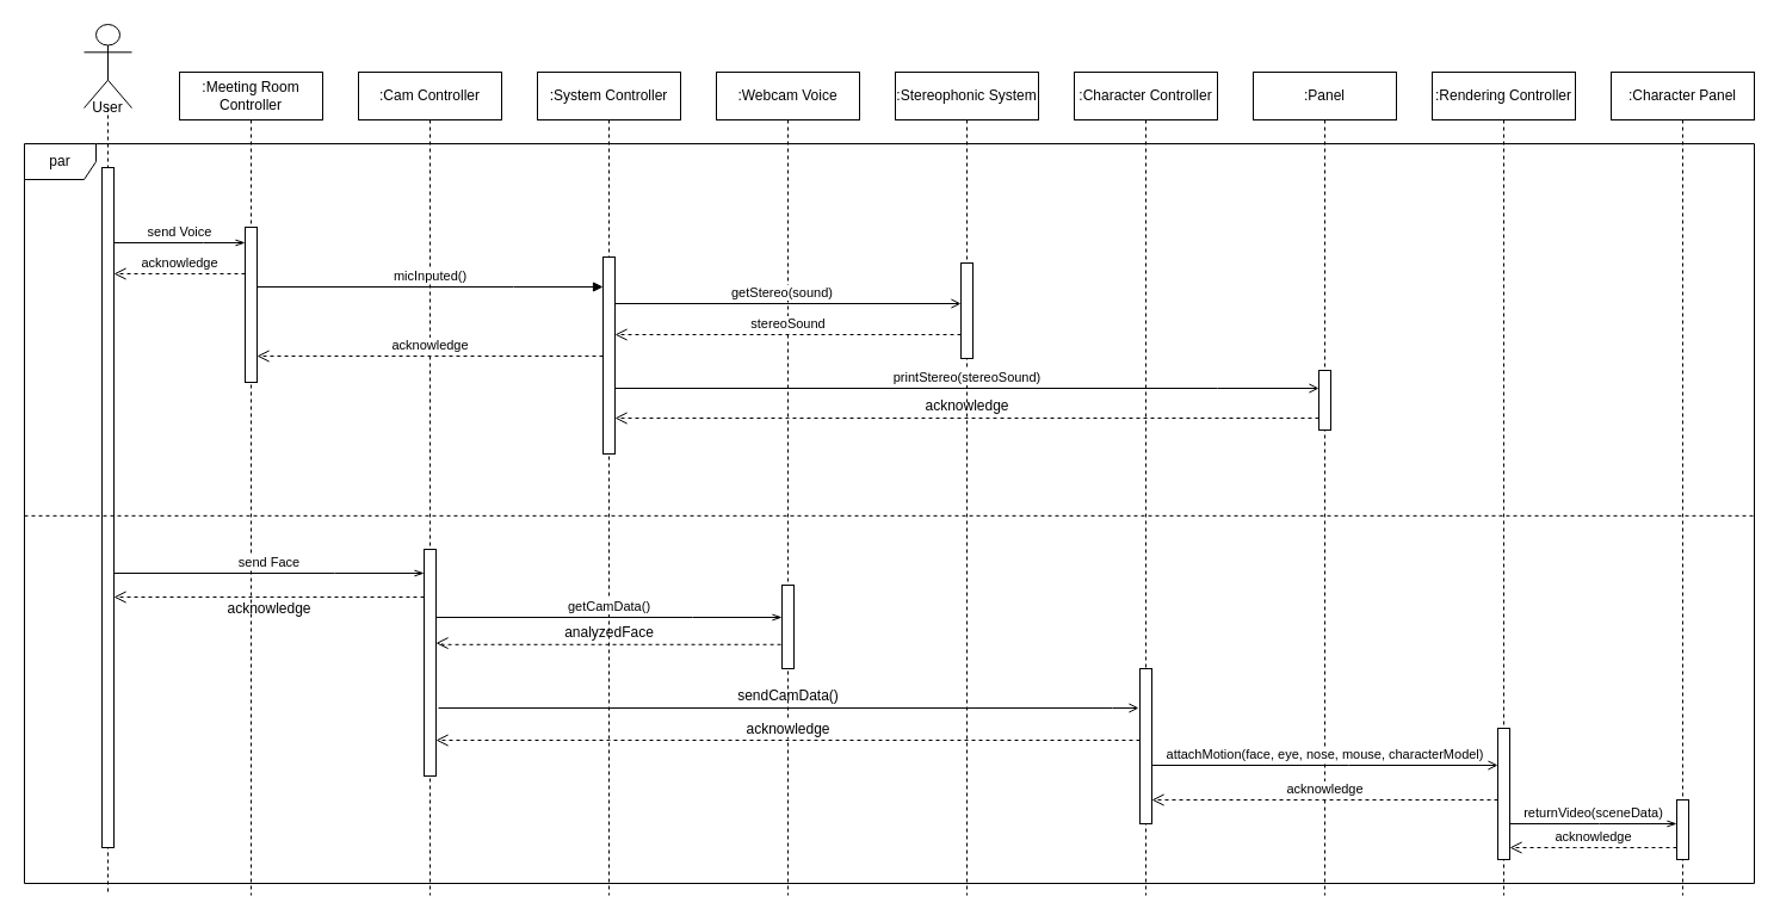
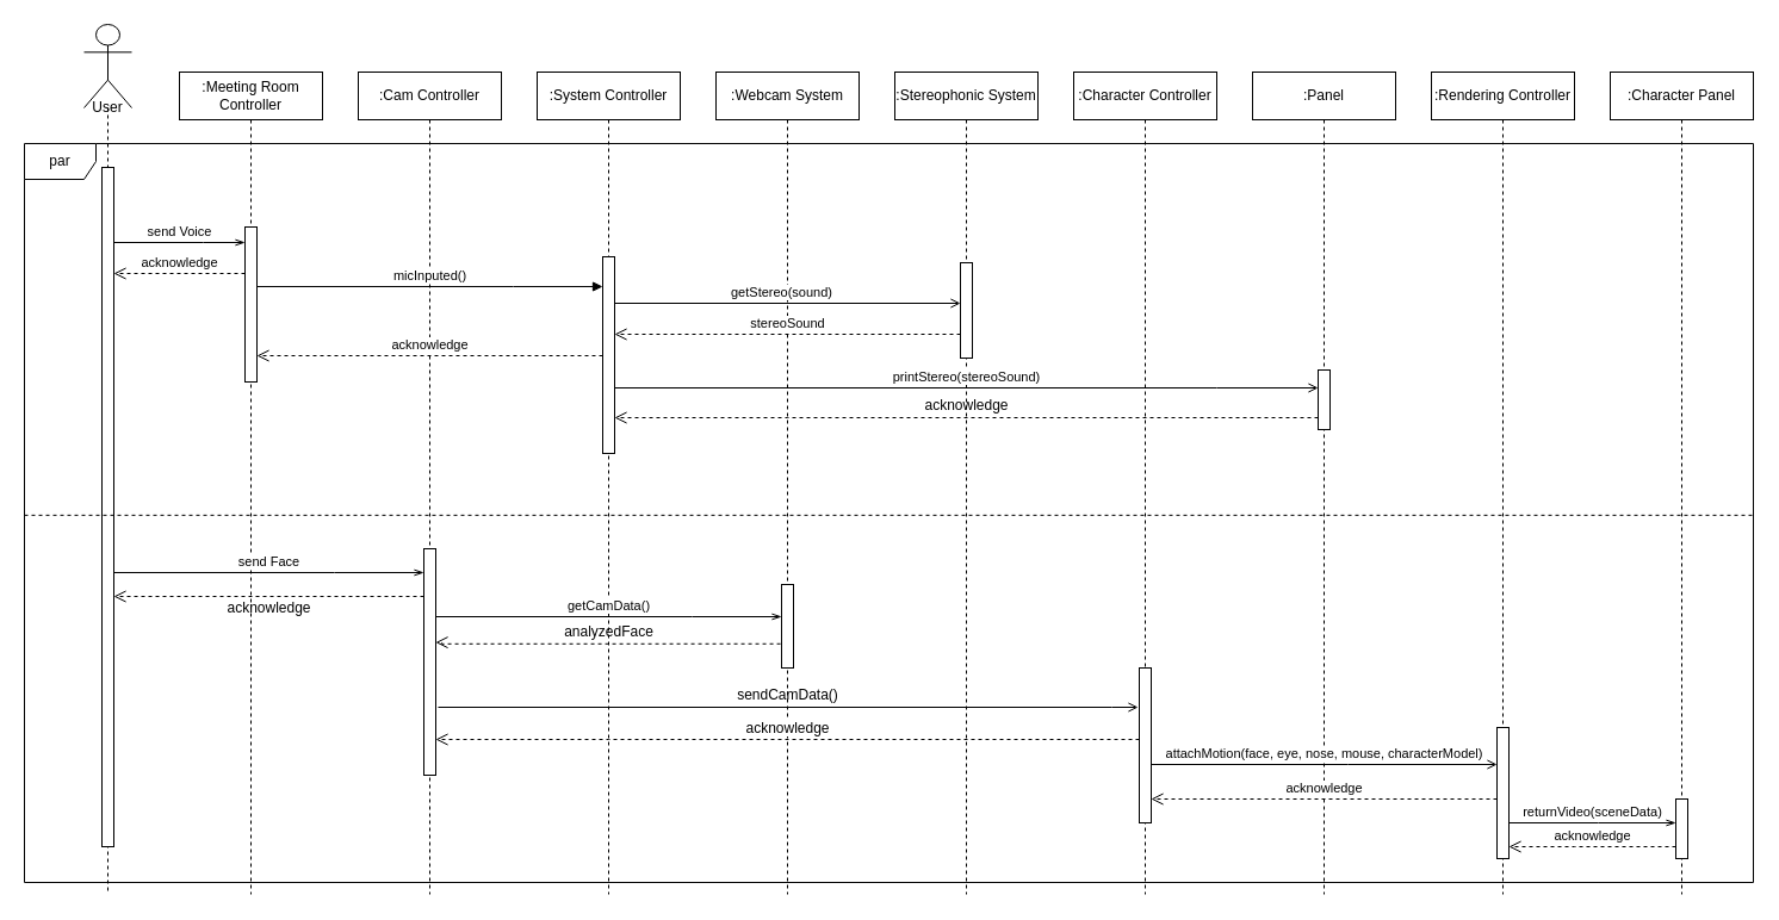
- <mxCell id="9" value=":Webcam Voice" style="shape=umlLifeline;perimeter=lifelinePerimeter;whiteSpace=wrap;html=1;container=1;collapsible=0;recursiveResize=0;outlineConnect=0;" parent="1" vertex="1"><mxGeometry x="600" y="60" width="120" height="690" as="geometry" /></mxCell>
+ <mxCell id="9" value=":Webcam System" style="shape=umlLifeline;perimeter=lifelinePerimeter;whiteSpace=wrap;html=1;container=1;collapsible=0;recursiveResize=0;outlineConnect=0;" parent="1" vertex="1"><mxGeometry x="600" y="60" width="120" height="690" as="geometry" /></mxCell>
